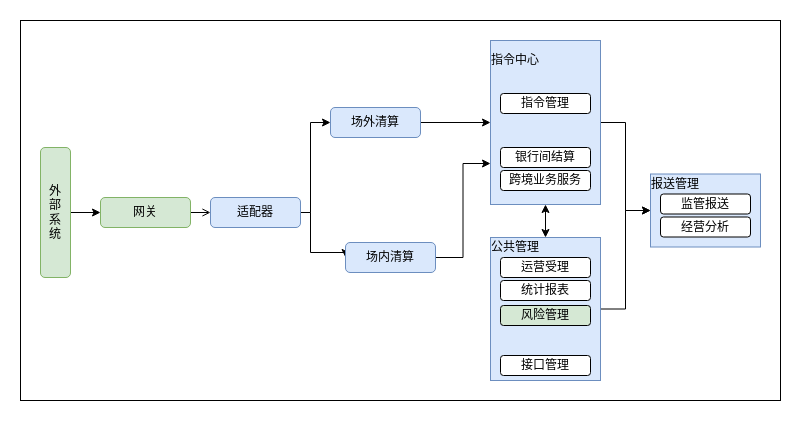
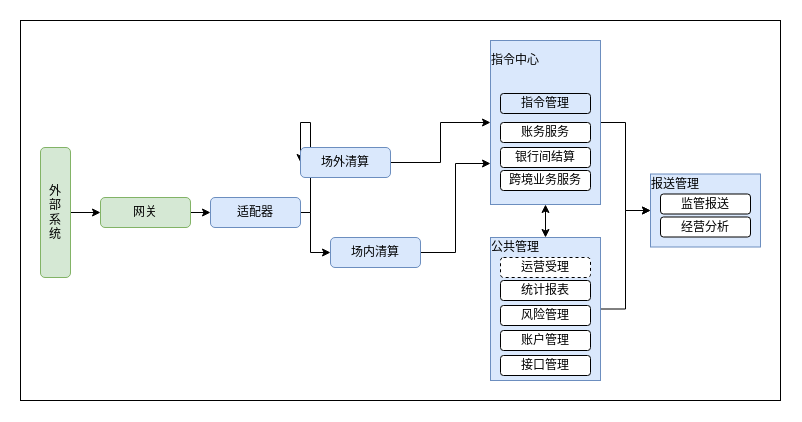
- <mxCell id="17" value="&lt;span style=&quot;text-align: left;&quot;&gt;指令管理&lt;/span&gt;" style="rounded=1;whiteSpace=wrap;html=1;" vertex="1" parent="1"><mxGeometry x="500" y="93" width="90" height="20" as="geometry" /></mxCell>
+ <mxCell id="17" value="&lt;span style=&quot;text-align: left;&quot;&gt;指令管理&lt;/span&gt;" style="rounded=1;whiteSpace=wrap;html=1;fillColor=#dae8fc;" vertex="1" parent="1"><mxGeometry x="500" y="93" width="90" height="20" as="geometry" /></mxCell>
- <mxCell id="11" value="场外清算" style="rounded=1;whiteSpace=wrap;html=1;fillColor=#dae8fc;strokeColor=#6c8ebf;" vertex="1" parent="1"><mxGeometry x="330" y="107" width="90" height="30" as="geometry" /></mxCell>
+ <mxCell id="11" value="场外清算" style="rounded=1;whiteSpace=wrap;html=1;fillColor=#dae8fc;strokeColor=#6c8ebf;" vertex="1" parent="1"><mxGeometry x="300" y="147" width="90" height="30" as="geometry" /></mxCell>
+ <mxCell id="18" value="&lt;span style=&quot;text-align: left;&quot;&gt;账务服务&lt;/span&gt;" style="rounded=1;whiteSpace=wrap;html=1;" vertex="1" parent="1"><mxGeometry x="500" y="122" width="90" height="20" as="geometry" /></mxCell>
- <mxCell id="5" style="edgeStyle=orthogonalEdgeStyle;rounded=0;orthogonalLoop=1;jettySize=auto;html=1;exitX=1;exitY=0.5;exitDx=0;exitDy=0;entryX=0;entryY=0.5;entryDx=0;entryDy=0;endArrow=open;" edge="1" parent="1" source="6" target="9"><mxGeometry relative="1" as="geometry" /></mxCell>
+ <mxCell id="5" style="edgeStyle=orthogonalEdgeStyle;rounded=0;orthogonalLoop=1;jettySize=auto;html=1;exitX=1;exitY=0.5;exitDx=0;exitDy=0;entryX=0;entryY=0.5;entryDx=0;entryDy=0;" edge="1" parent="1" source="6" target="9"><mxGeometry relative="1" as="geometry" /></mxCell>
- <mxCell id="13" value="场内清算" style="rounded=1;whiteSpace=wrap;html=1;fillColor=#dae8fc;strokeColor=#6c8ebf;" vertex="1" parent="1"><mxGeometry x="345" y="242" width="90" height="30" as="geometry" /></mxCell>
+ <mxCell id="13" value="场内清算" style="rounded=1;whiteSpace=wrap;html=1;fillColor=#dae8fc;strokeColor=#6c8ebf;" vertex="1" parent="1"><mxGeometry x="330" y="237" width="90" height="30" as="geometry" /></mxCell>
- <mxCell id="25" value="&lt;span style=&quot;text-align: left;&quot;&gt;运营受理&lt;/span&gt;" style="rounded=1;whiteSpace=wrap;html=1;" vertex="1" parent="1"><mxGeometry x="500" y="257" width="90" height="20" as="geometry" /></mxCell>
+ <mxCell id="25" value="&lt;span style=&quot;text-align: left;&quot;&gt;运营受理&lt;/span&gt;" style="rounded=1;whiteSpace=wrap;html=1;dashed=1;" vertex="1" parent="1"><mxGeometry x="500" y="257" width="90" height="20" as="geometry" /></mxCell>
- <mxCell id="27" value="&lt;span style=&quot;text-align: left;&quot;&gt;风险管理&lt;/span&gt;" style="rounded=1;whiteSpace=wrap;html=1;fillColor=#d5e8d4;" vertex="1" parent="1"><mxGeometry x="500" y="305" width="90" height="20" as="geometry" /></mxCell>
+ <mxCell id="27" value="&lt;span style=&quot;text-align: left;&quot;&gt;风险管理&lt;/span&gt;" style="rounded=1;whiteSpace=wrap;html=1;" vertex="1" parent="1"><mxGeometry x="500" y="305" width="90" height="20" as="geometry" /></mxCell>
+ <mxCell id="28" value="&lt;span style=&quot;text-align: left;&quot;&gt;账户管理&lt;/span&gt;" style="rounded=1;whiteSpace=wrap;html=1;" vertex="1" parent="1"><mxGeometry x="500" y="330" width="90" height="20" as="geometry" /></mxCell>
